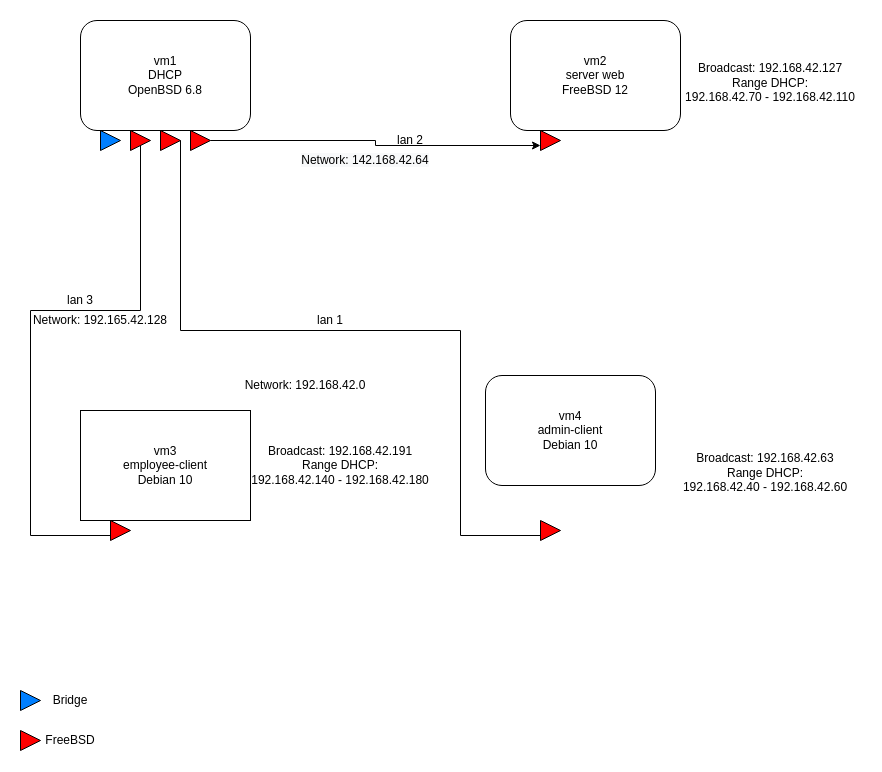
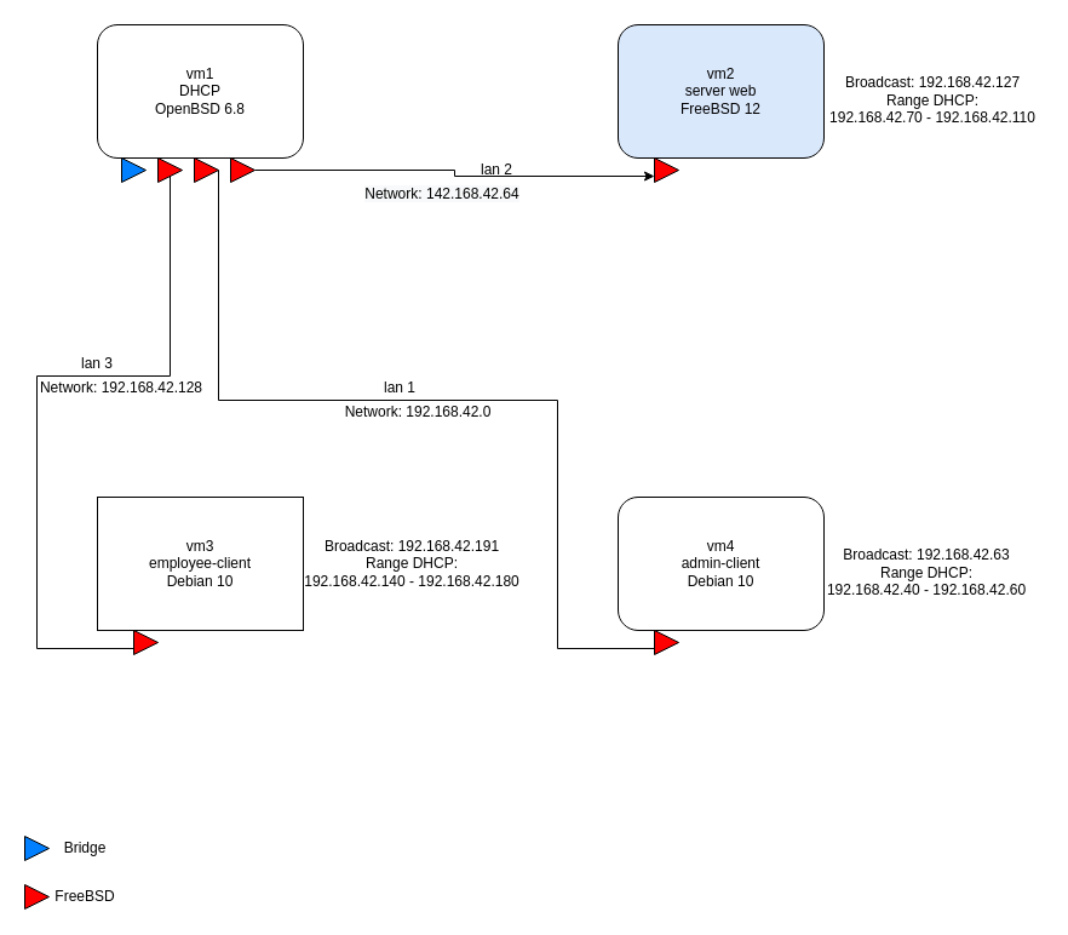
- <mxCell id="6" value="vm2&lt;br&gt;server web&lt;br&gt;FreeBSD 12" style="rounded=1;whiteSpace=wrap;html=1;" vertex="1" parent="1"><mxGeometry x="510" y="20" width="170" height="110" as="geometry" /></mxCell>
+ <mxCell id="6" value="vm2&lt;br&gt;server web&lt;br&gt;FreeBSD 12" style="rounded=1;whiteSpace=wrap;html=1;fillColor=#dae8fc;" vertex="1" parent="1"><mxGeometry x="510" y="20" width="170" height="110" as="geometry" /></mxCell>
- <mxCell id="28" value="Network: 192.165.42.128" style="text;html=1;strokeColor=none;fillColor=none;align=center;verticalAlign=middle;whiteSpace=wrap;rounded=0;" vertex="1" parent="1"><mxGeometry x="30" y="310" width="140" height="20" as="geometry" /></mxCell>
+ <mxCell id="28" value="Network: 192.168.42.128" style="text;html=1;strokeColor=none;fillColor=none;align=center;verticalAlign=middle;whiteSpace=wrap;rounded=0;" vertex="1" parent="1"><mxGeometry x="30" y="310" width="140" height="20" as="geometry" /></mxCell>
- <mxCell id="27" value="Network: 192.168.42.0" style="text;html=1;strokeColor=none;fillColor=none;align=center;verticalAlign=middle;whiteSpace=wrap;rounded=0;" vertex="1" parent="1"><mxGeometry x="240" y="375" width="130" height="20" as="geometry" /></mxCell>
+ <mxCell id="27" value="Network: 192.168.42.0" style="text;html=1;strokeColor=none;fillColor=none;align=center;verticalAlign=middle;whiteSpace=wrap;rounded=0;" vertex="1" parent="1"><mxGeometry x="280" y="330" width="130" height="20" as="geometry" /></mxCell>
- <mxCell id="2" value="vm4&lt;br&gt;admin-client&lt;br&gt;Debian 10" style="rounded=1;whiteSpace=wrap;html=1;" vertex="1" parent="1"><mxGeometry x="485" y="375" width="170" height="110" as="geometry" /></mxCell>
+ <mxCell id="2" value="vm4&lt;br&gt;admin-client&lt;br&gt;Debian 10" style="rounded=1;whiteSpace=wrap;html=1;" vertex="1" parent="1"><mxGeometry x="510" y="410" width="170" height="110" as="geometry" /></mxCell>
